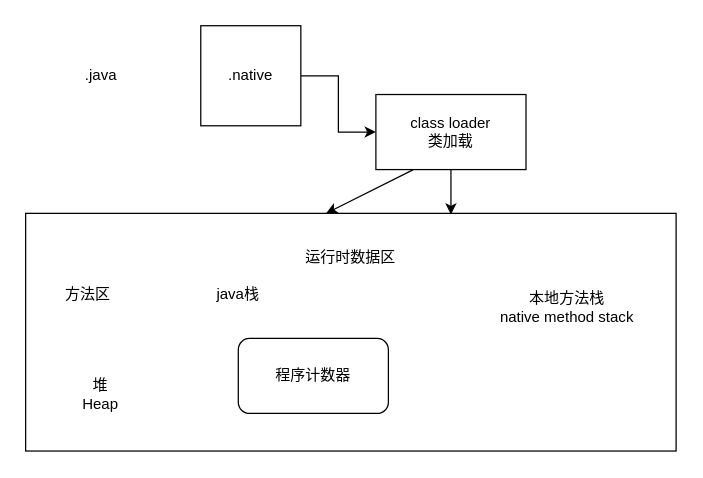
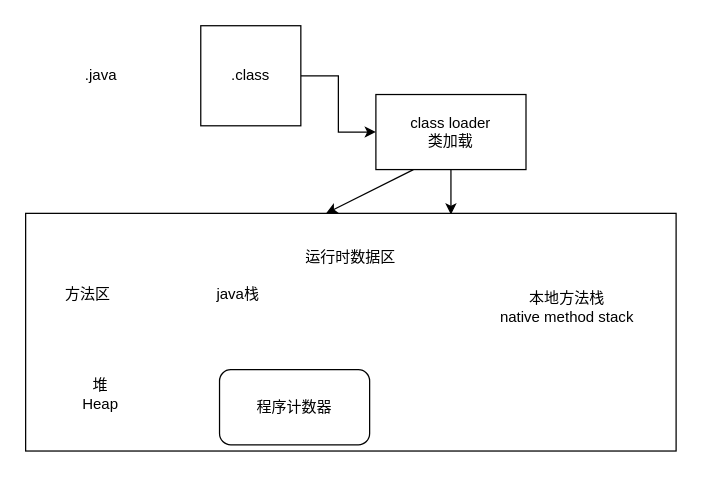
- <mxCell id="4" value=".native" style="whiteSpace=wrap;html=1;aspect=fixed;" vertex="1" parent="1"><mxGeometry x="160" y="20" width="80" height="80" as="geometry" /></mxCell>
+ <mxCell id="4" value=".class" style="whiteSpace=wrap;html=1;aspect=fixed;" vertex="1" parent="1"><mxGeometry x="160" y="20" width="80" height="80" as="geometry" /></mxCell>
- <mxCell id="14" value="程序计数器" style="rounded=1;whiteSpace=wrap;html=1;" vertex="1" parent="1"><mxGeometry x="190" y="270" width="120" height="60" as="geometry" /></mxCell>
+ <mxCell id="14" value="程序计数器" style="rounded=1;whiteSpace=wrap;html=1;" vertex="1" parent="1"><mxGeometry x="175" y="295" width="120" height="60" as="geometry" /></mxCell>
